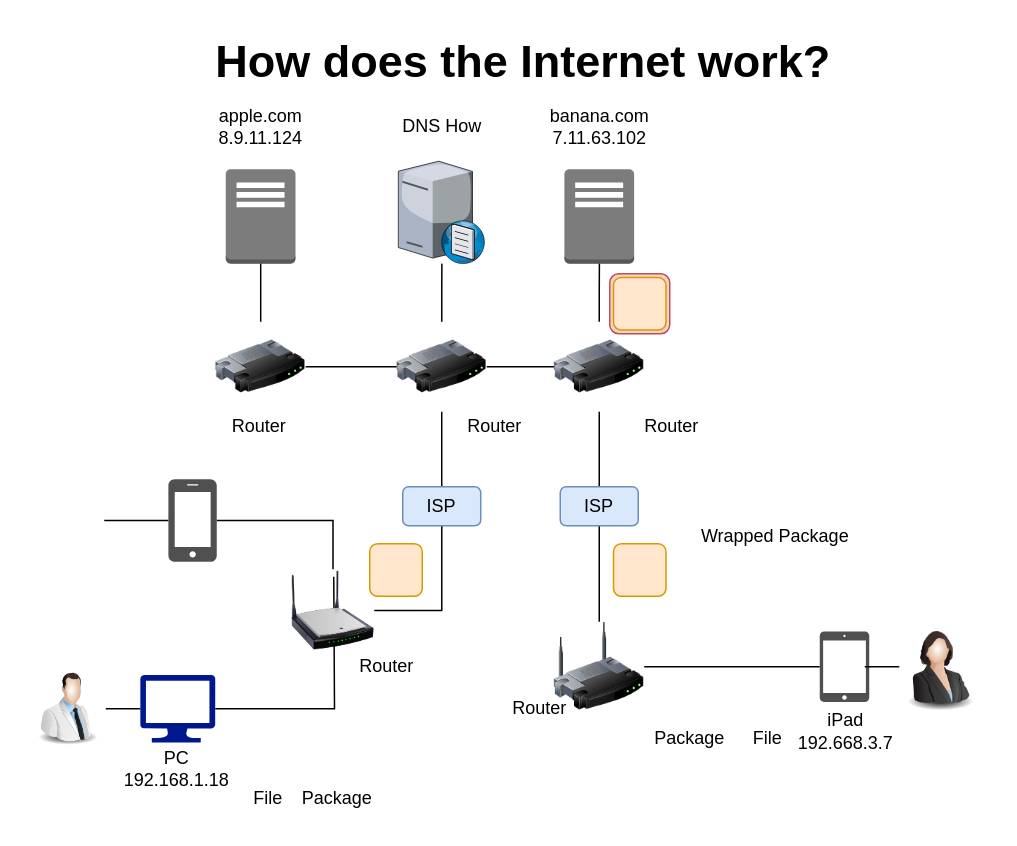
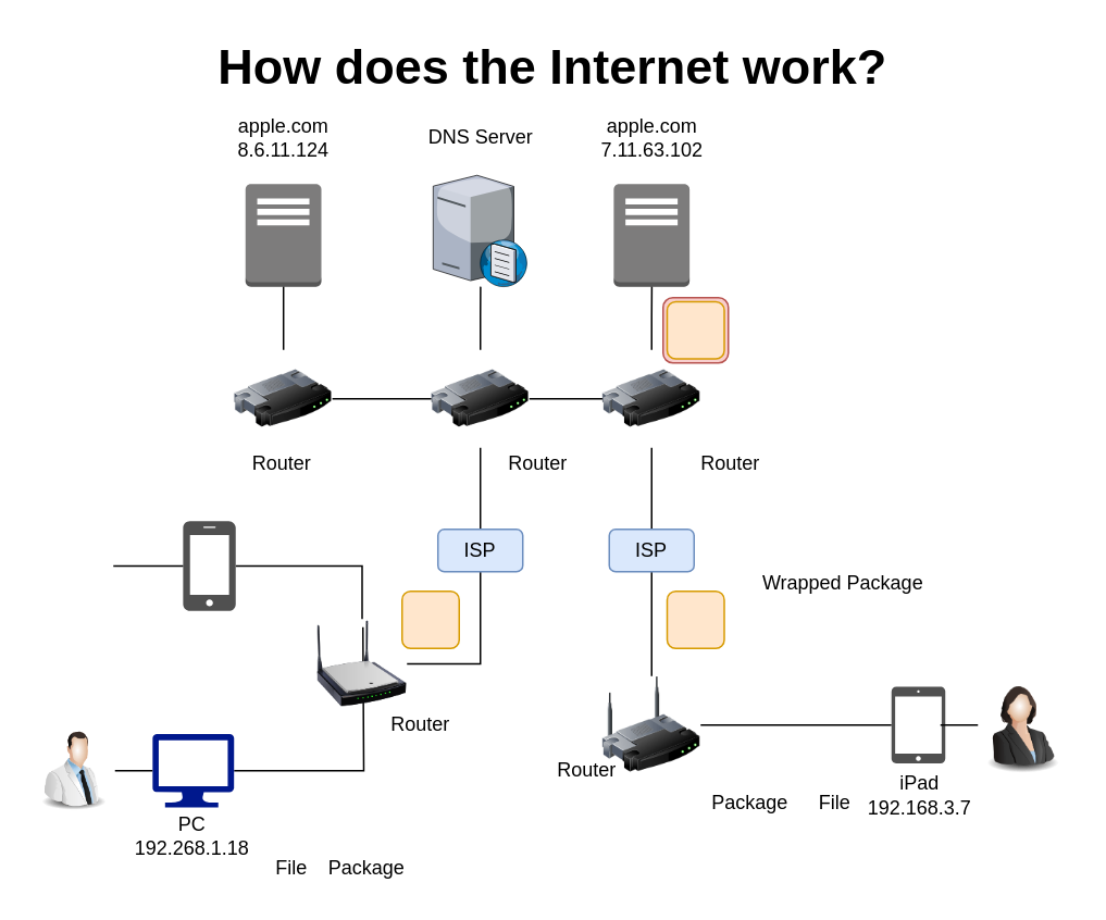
- <mxCell id="37" value="&lt;span style=&quot;font-size: 30px;&quot;&gt;How does the Internet work?&lt;/span&gt;" style="text;html=1;align=center;verticalAlign=middle;resizable=0;points=[];autosize=1;strokeColor=none;fontStyle=1;fontSize=30;" parent="1" vertex="1"><mxGeometry x="133" y="20" width="430" height="40" as="geometry" /></mxCell>
+ <mxCell id="37" value="&lt;span style=&quot;font-size: 30px;&quot;&gt;How does the Internet work?&lt;/span&gt;" style="text;html=1;align=center;verticalAlign=middle;resizable=0;points=[];autosize=1;strokeColor=none;fontStyle=1;fontSize=30;" parent="1" vertex="1"><mxGeometry x="123" y="20" width="430" height="40" as="geometry" /></mxCell>
- <mxCell id="3" value="apple.com&lt;br&gt;8.9.11.124" style="text;html=1;align=center;verticalAlign=middle;resizable=0;points=[];autosize=1;strokeColor=none;" parent="1" vertex="1"><mxGeometry x="138.25" y="69" width="70" height="30" as="geometry" /></mxCell>
+ <mxCell id="3" value="apple.com&lt;br&gt;8.6.11.124" style="text;html=1;align=center;verticalAlign=middle;resizable=0;points=[];autosize=1;strokeColor=none;" parent="1" vertex="1"><mxGeometry x="138.25" y="69" width="70" height="30" as="geometry" /></mxCell>
- <mxCell id="5" value="DNS How" style="text;html=1;align=center;verticalAlign=middle;resizable=0;points=[];autosize=1;strokeColor=none;" parent="1" vertex="1"><mxGeometry x="254" y="74" width="80" height="20" as="geometry" /></mxCell>
+ <mxCell id="5" value="DNS Server" style="text;html=1;align=center;verticalAlign=middle;resizable=0;points=[];autosize=1;strokeColor=none;" parent="1" vertex="1"><mxGeometry x="254" y="74" width="80" height="20" as="geometry" /></mxCell>
- <mxCell id="26" value="banana.com&lt;br&gt;7.11.63.102" style="text;html=1;align=center;verticalAlign=middle;resizable=0;points=[];autosize=1;strokeColor=none;" parent="1" vertex="1"><mxGeometry x="359" y="69" width="80" height="30" as="geometry" /></mxCell>
+ <mxCell id="26" value="apple.com&lt;br&gt;7.11.63.102" style="text;html=1;align=center;verticalAlign=middle;resizable=0;points=[];autosize=1;strokeColor=none;" parent="1" vertex="1"><mxGeometry x="359" y="69" width="80" height="30" as="geometry" /></mxCell>
- <mxCell id="32" value="iPad&lt;br&gt;192.668.3.7" style="text;html=1;align=center;verticalAlign=middle;resizable=0;points=[];autosize=1;strokeColor=none;" parent="1" vertex="1"><mxGeometry x="522.5" y="471.5" width="80" height="30" as="geometry" /></mxCell>
+ <mxCell id="32" value="iPad&lt;br&gt;192.168.3.7" style="text;html=1;align=center;verticalAlign=middle;resizable=0;points=[];autosize=1;strokeColor=none;" parent="1" vertex="1"><mxGeometry x="522.5" y="471.5" width="80" height="30" as="geometry" /></mxCell>
- <mxCell id="31" value="PC&lt;br&gt;192.168.1.18" style="text;html=1;align=center;verticalAlign=middle;resizable=0;points=[];autosize=1;strokeColor=none;" parent="1" vertex="1"><mxGeometry x="72" y="496.5" width="90" height="30" as="geometry" /></mxCell>
+ <mxCell id="31" value="PC&lt;br&gt;192.268.1.18" style="text;html=1;align=center;verticalAlign=middle;resizable=0;points=[];autosize=1;strokeColor=none;" parent="1" vertex="1"><mxGeometry x="72" y="496.5" width="90" height="30" as="geometry" /></mxCell>
